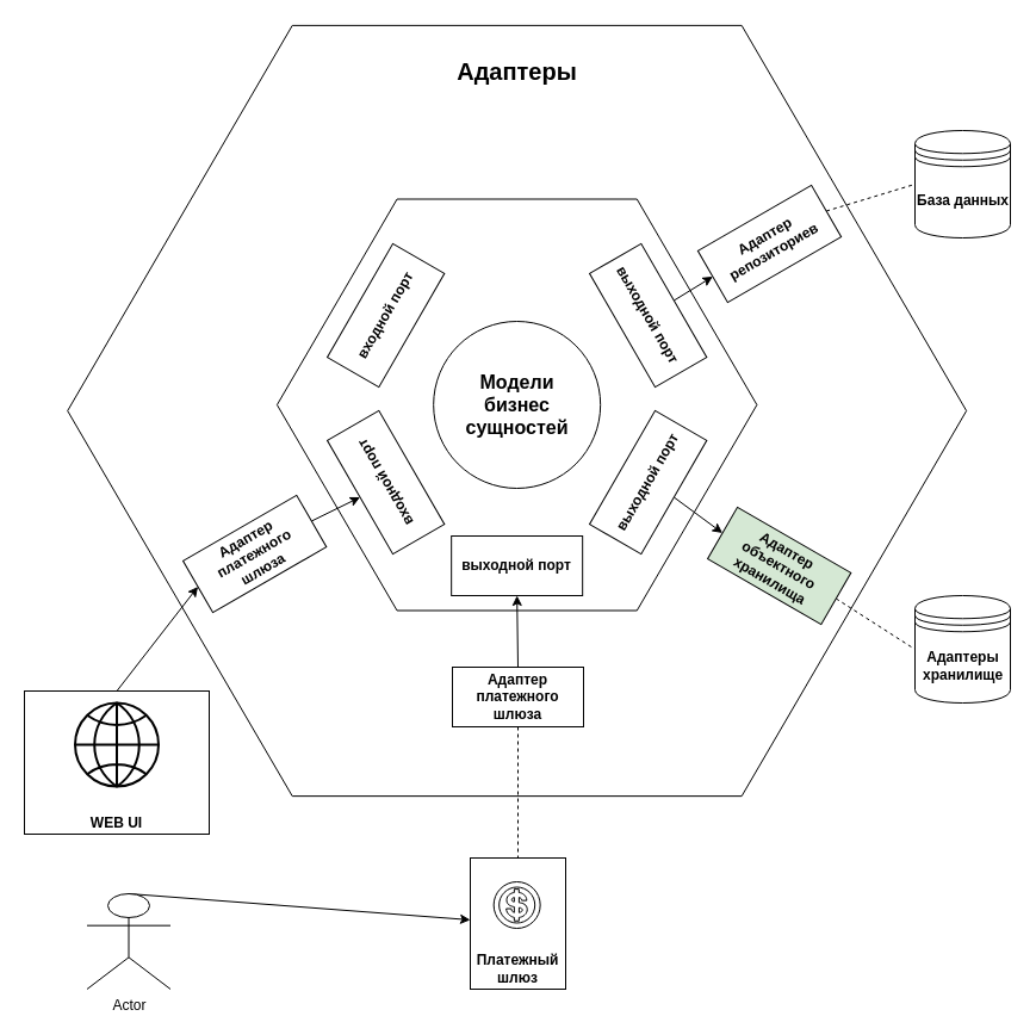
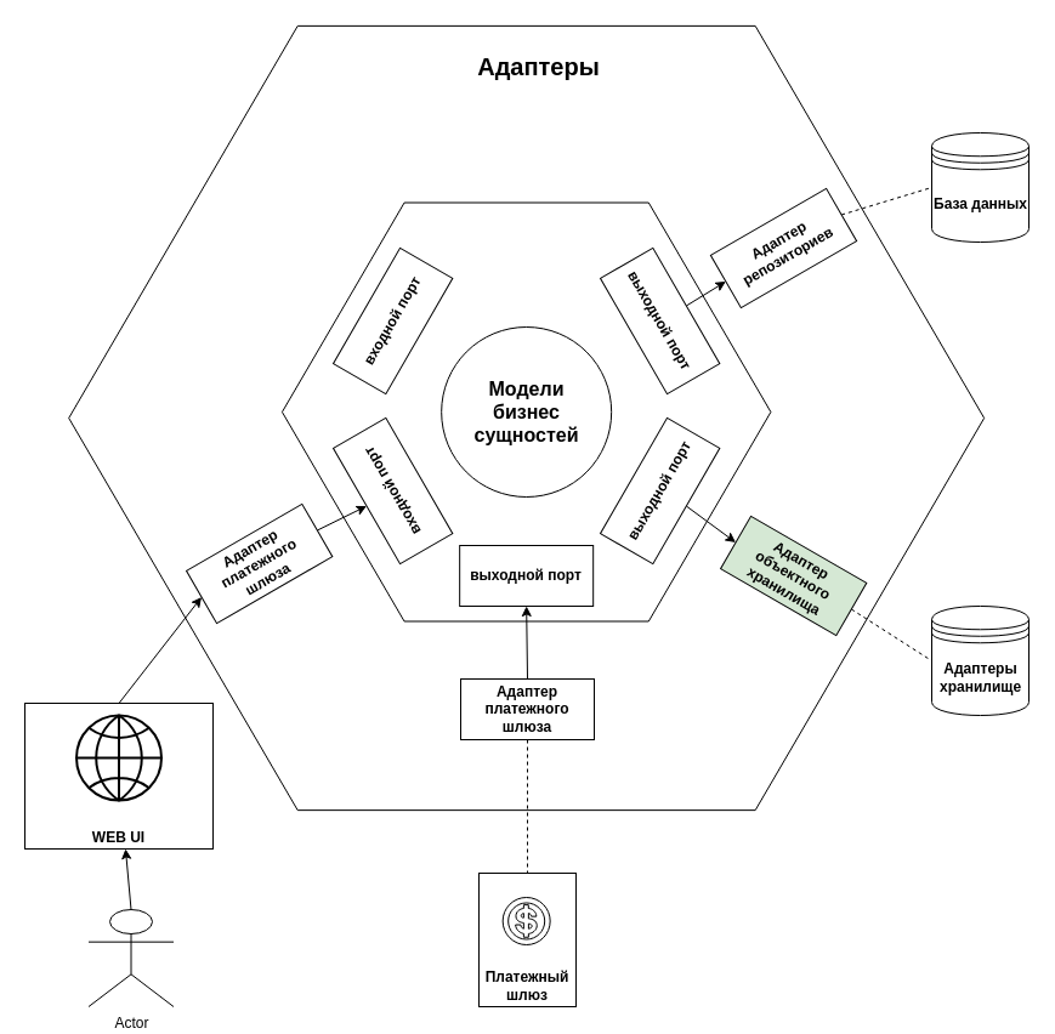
- <mxCell id="4" value="Адаптеры" style="text;html=1;align=center;verticalAlign=middle;resizable=0;points=[];autosize=1;fontStyle=1;fontSize=20;" parent="1" vertex="1"><mxGeometry x="373.17" y="39" width="120" height="40" as="geometry" /></mxCell>
+ <mxCell id="4" value="Адаптеры" style="text;html=1;align=center;verticalAlign=middle;resizable=0;points=[];autosize=1;fontStyle=1;fontSize=20;" parent="1" vertex="1"><mxGeometry x="383.17" y="34" width="120" height="40" as="geometry" /></mxCell>
- <mxCell id="27" style="edgeStyle=none;rounded=0;orthogonalLoop=1;jettySize=auto;html=1;exitX=0.5;exitY=0;exitDx=0;exitDy=0;exitPerimeter=0;" parent="1" source="28" target="16" edge="1"><mxGeometry relative="1" as="geometry" /></mxCell>
+ <mxCell id="27" style="edgeStyle=none;rounded=0;orthogonalLoop=1;jettySize=auto;html=1;exitX=0.5;exitY=0;exitDx=0;exitDy=0;exitPerimeter=0;" parent="1" source="28" target="30" edge="1"><mxGeometry relative="1" as="geometry" /></mxCell>
